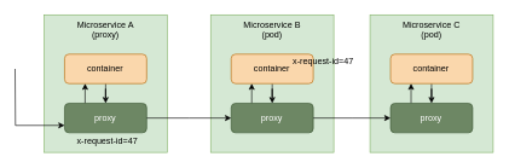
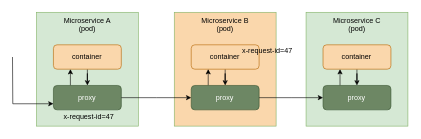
- <mxCell id="3" value="Microservice A&lt;br&gt;(proxy)" style="rounded=0;whiteSpace=wrap;html=1;verticalAlign=top;fillColor=#d5e8d4;strokeColor=#82b366;" parent="2" vertex="1"><mxGeometry width="170" height="190" as="geometry" /></mxCell>
+ <mxCell id="3" value="Microservice A&lt;br&gt;(pod)" style="rounded=0;whiteSpace=wrap;html=1;verticalAlign=top;fillColor=#d5e8d4;strokeColor=#82b366;" parent="2" vertex="1"><mxGeometry width="170" height="190" as="geometry" /></mxCell>
- <mxCell id="10" value="Microservice B&lt;br&gt;(pod)" style="rounded=0;whiteSpace=wrap;html=1;verticalAlign=top;fillColor=#d5e8d4;strokeColor=#82b366;" parent="9" vertex="1"><mxGeometry width="170" height="190" as="geometry" /></mxCell>
+ <mxCell id="10" value="Microservice B&lt;br&gt;(pod)" style="rounded=0;whiteSpace=wrap;html=1;verticalAlign=top;fillColor=#fad7ac;strokeColor=#82b366;" parent="9" vertex="1"><mxGeometry width="170" height="190" as="geometry" /></mxCell>
